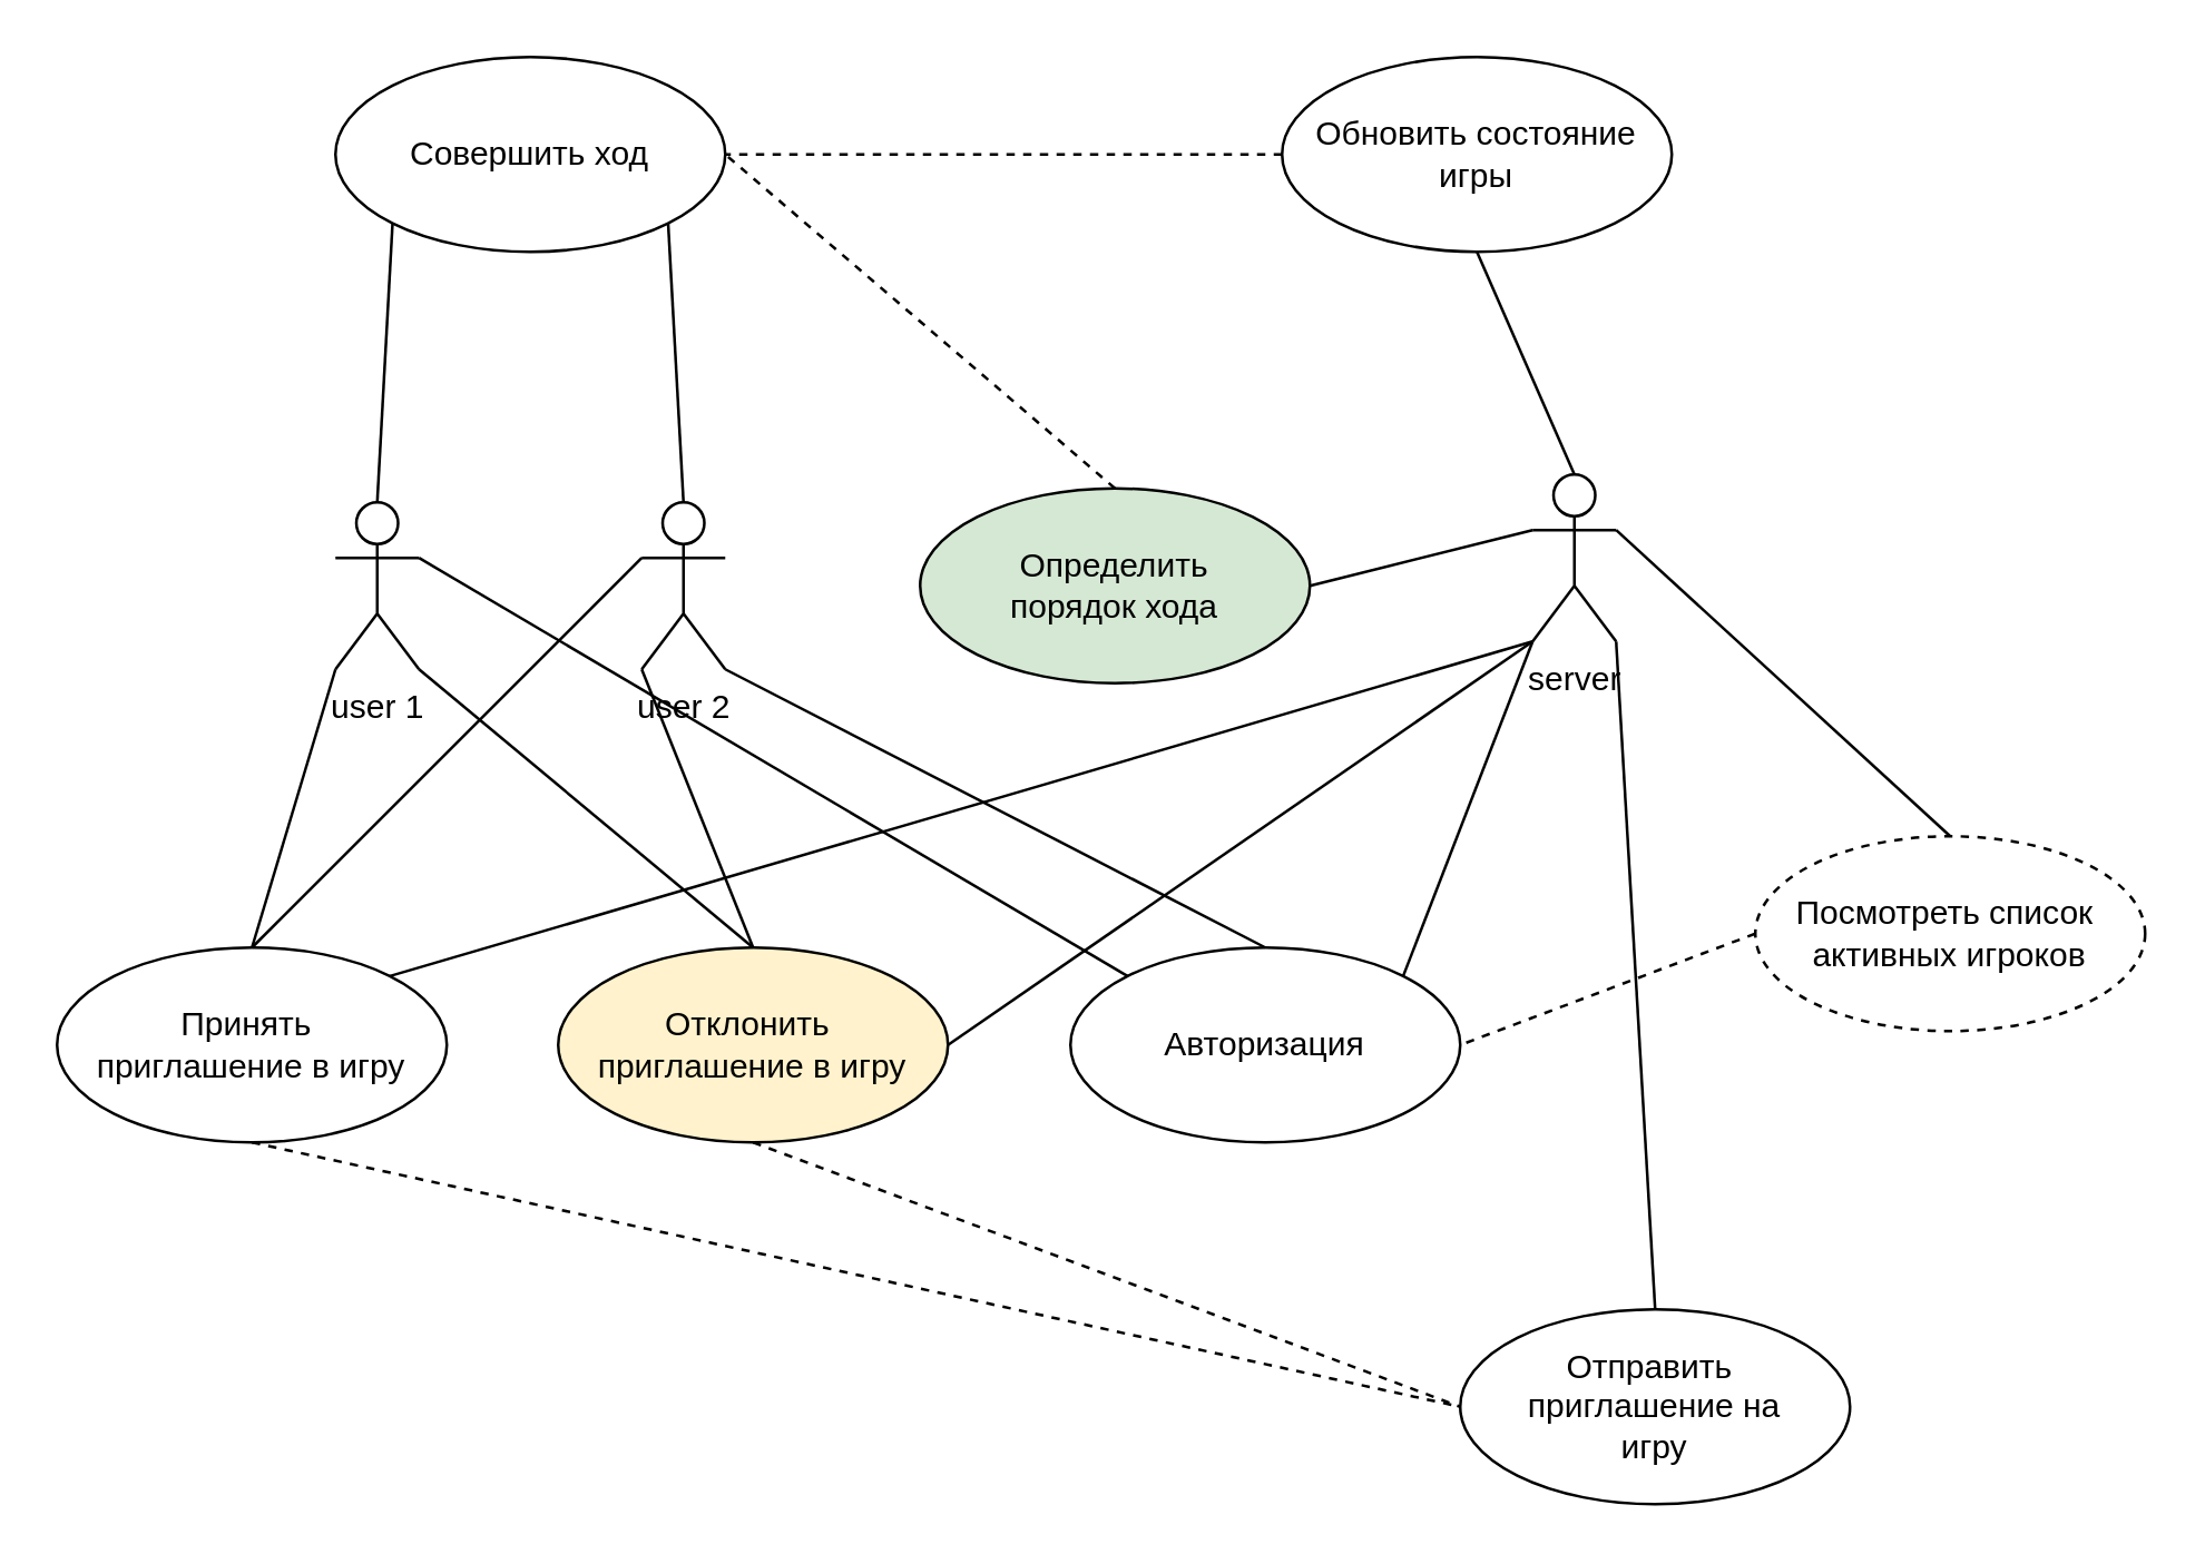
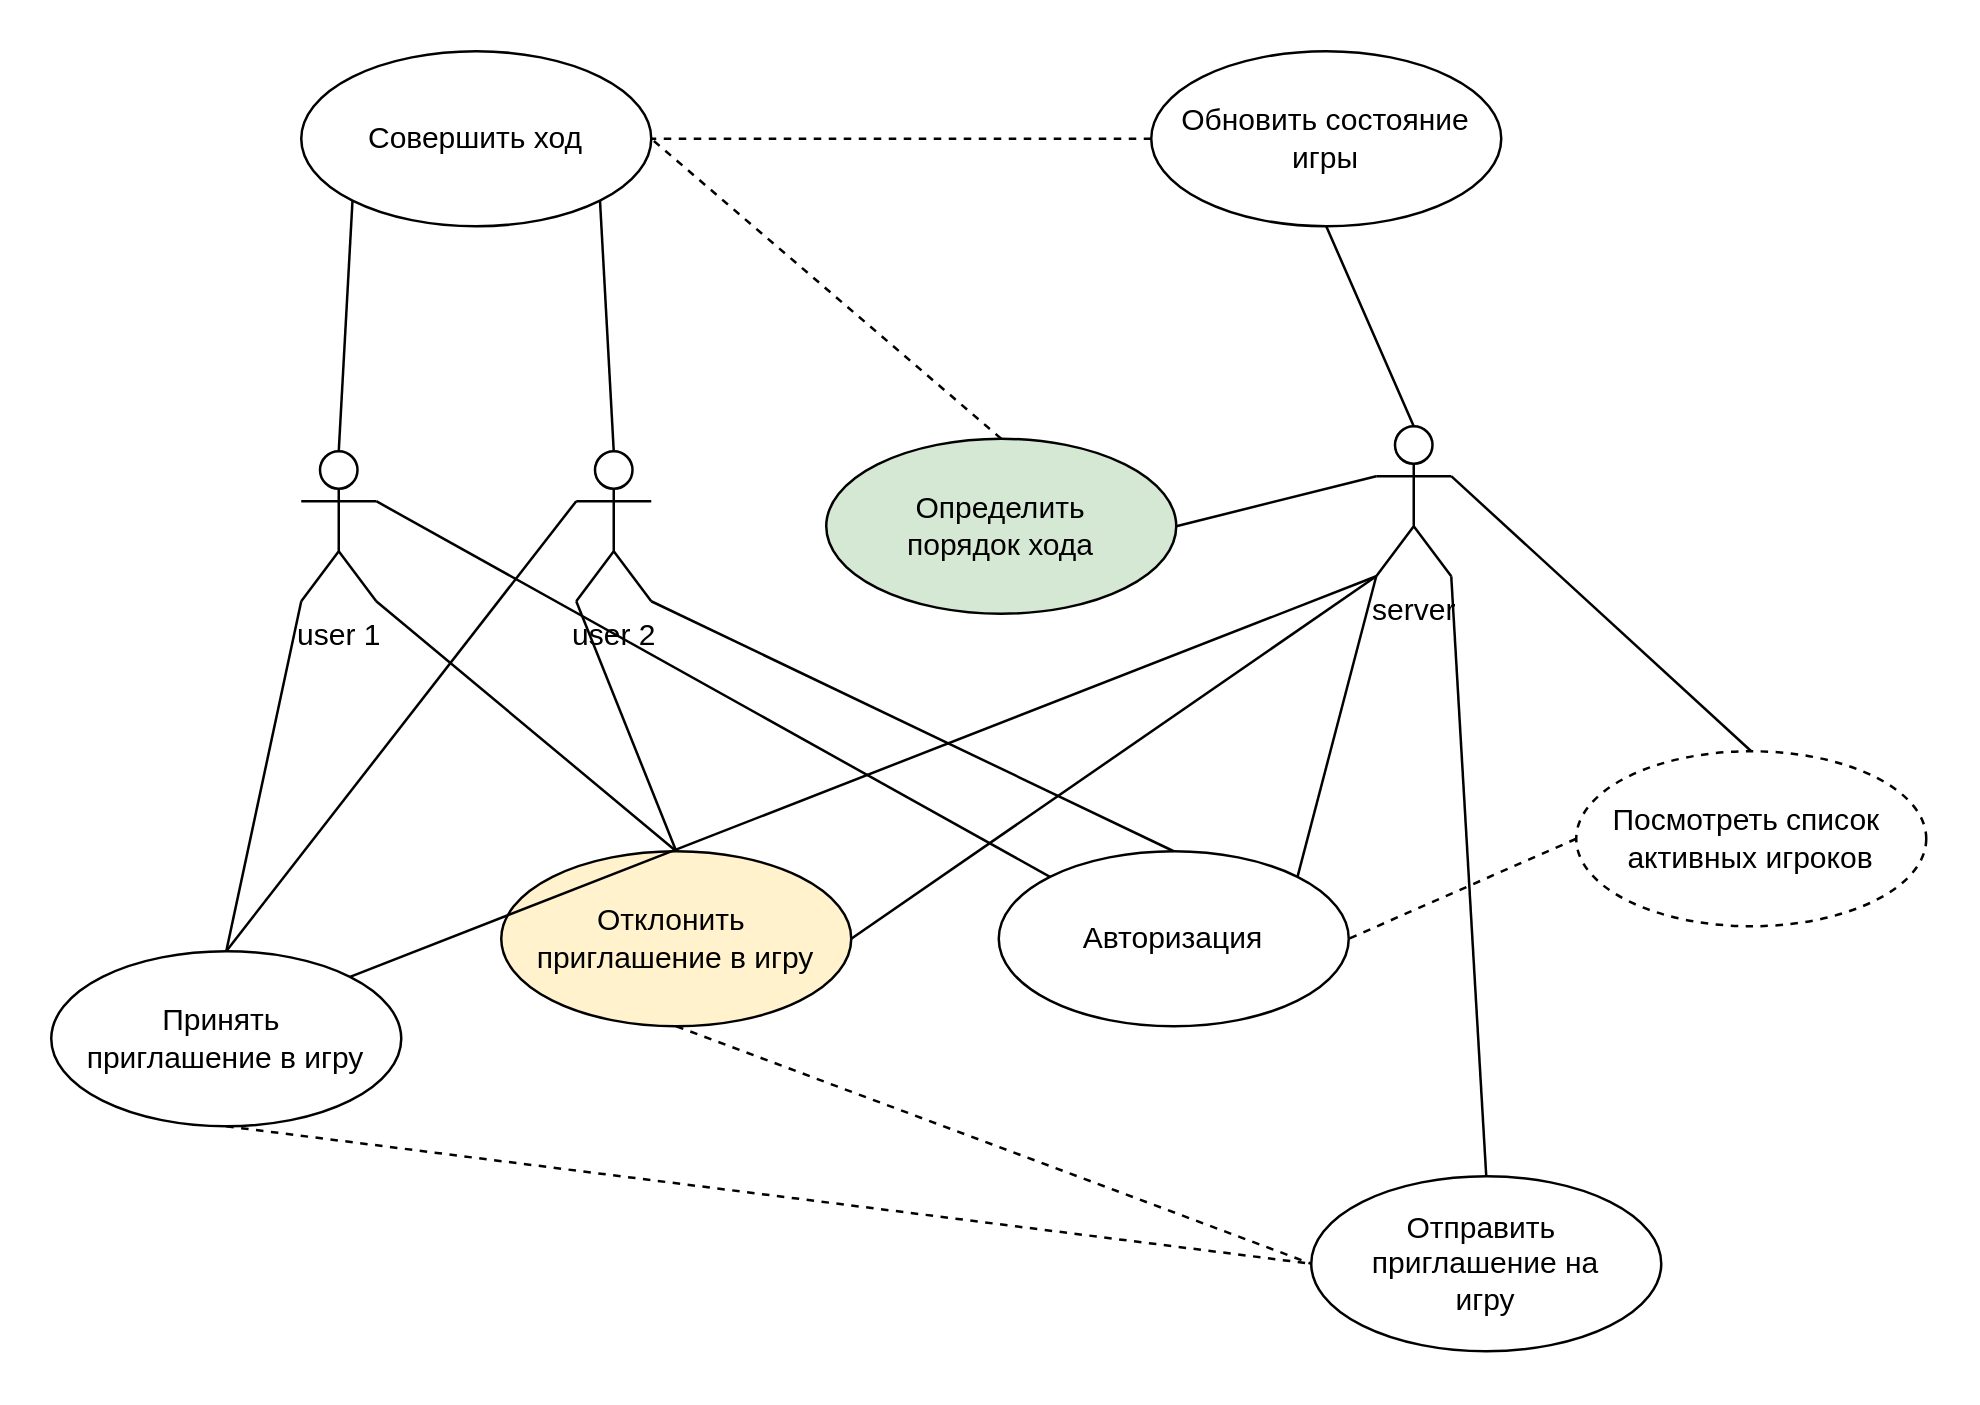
- <mxCell id="7" value="Принять&amp;nbsp;&lt;div&gt;приглашение в игру&lt;/div&gt;" style="ellipse;whiteSpace=wrap;html=1;" parent="1" vertex="1"><mxGeometry x="20" y="340" width="140" height="70" as="geometry" /></mxCell>
+ <mxCell id="7" value="Принять&amp;nbsp;&lt;div&gt;приглашение в игру&lt;/div&gt;" style="ellipse;whiteSpace=wrap;html=1;" parent="1" vertex="1"><mxGeometry x="20" y="380" width="140" height="70" as="geometry" /></mxCell>
- <mxCell id="9" value="Авторизация" style="ellipse;whiteSpace=wrap;html=1;" parent="1" vertex="1"><mxGeometry x="384" y="340" width="140" height="70" as="geometry" /></mxCell>
+ <mxCell id="9" value="Авторизация" style="ellipse;whiteSpace=wrap;html=1;" parent="1" vertex="1"><mxGeometry x="399" y="340" width="140" height="70" as="geometry" /></mxCell>
